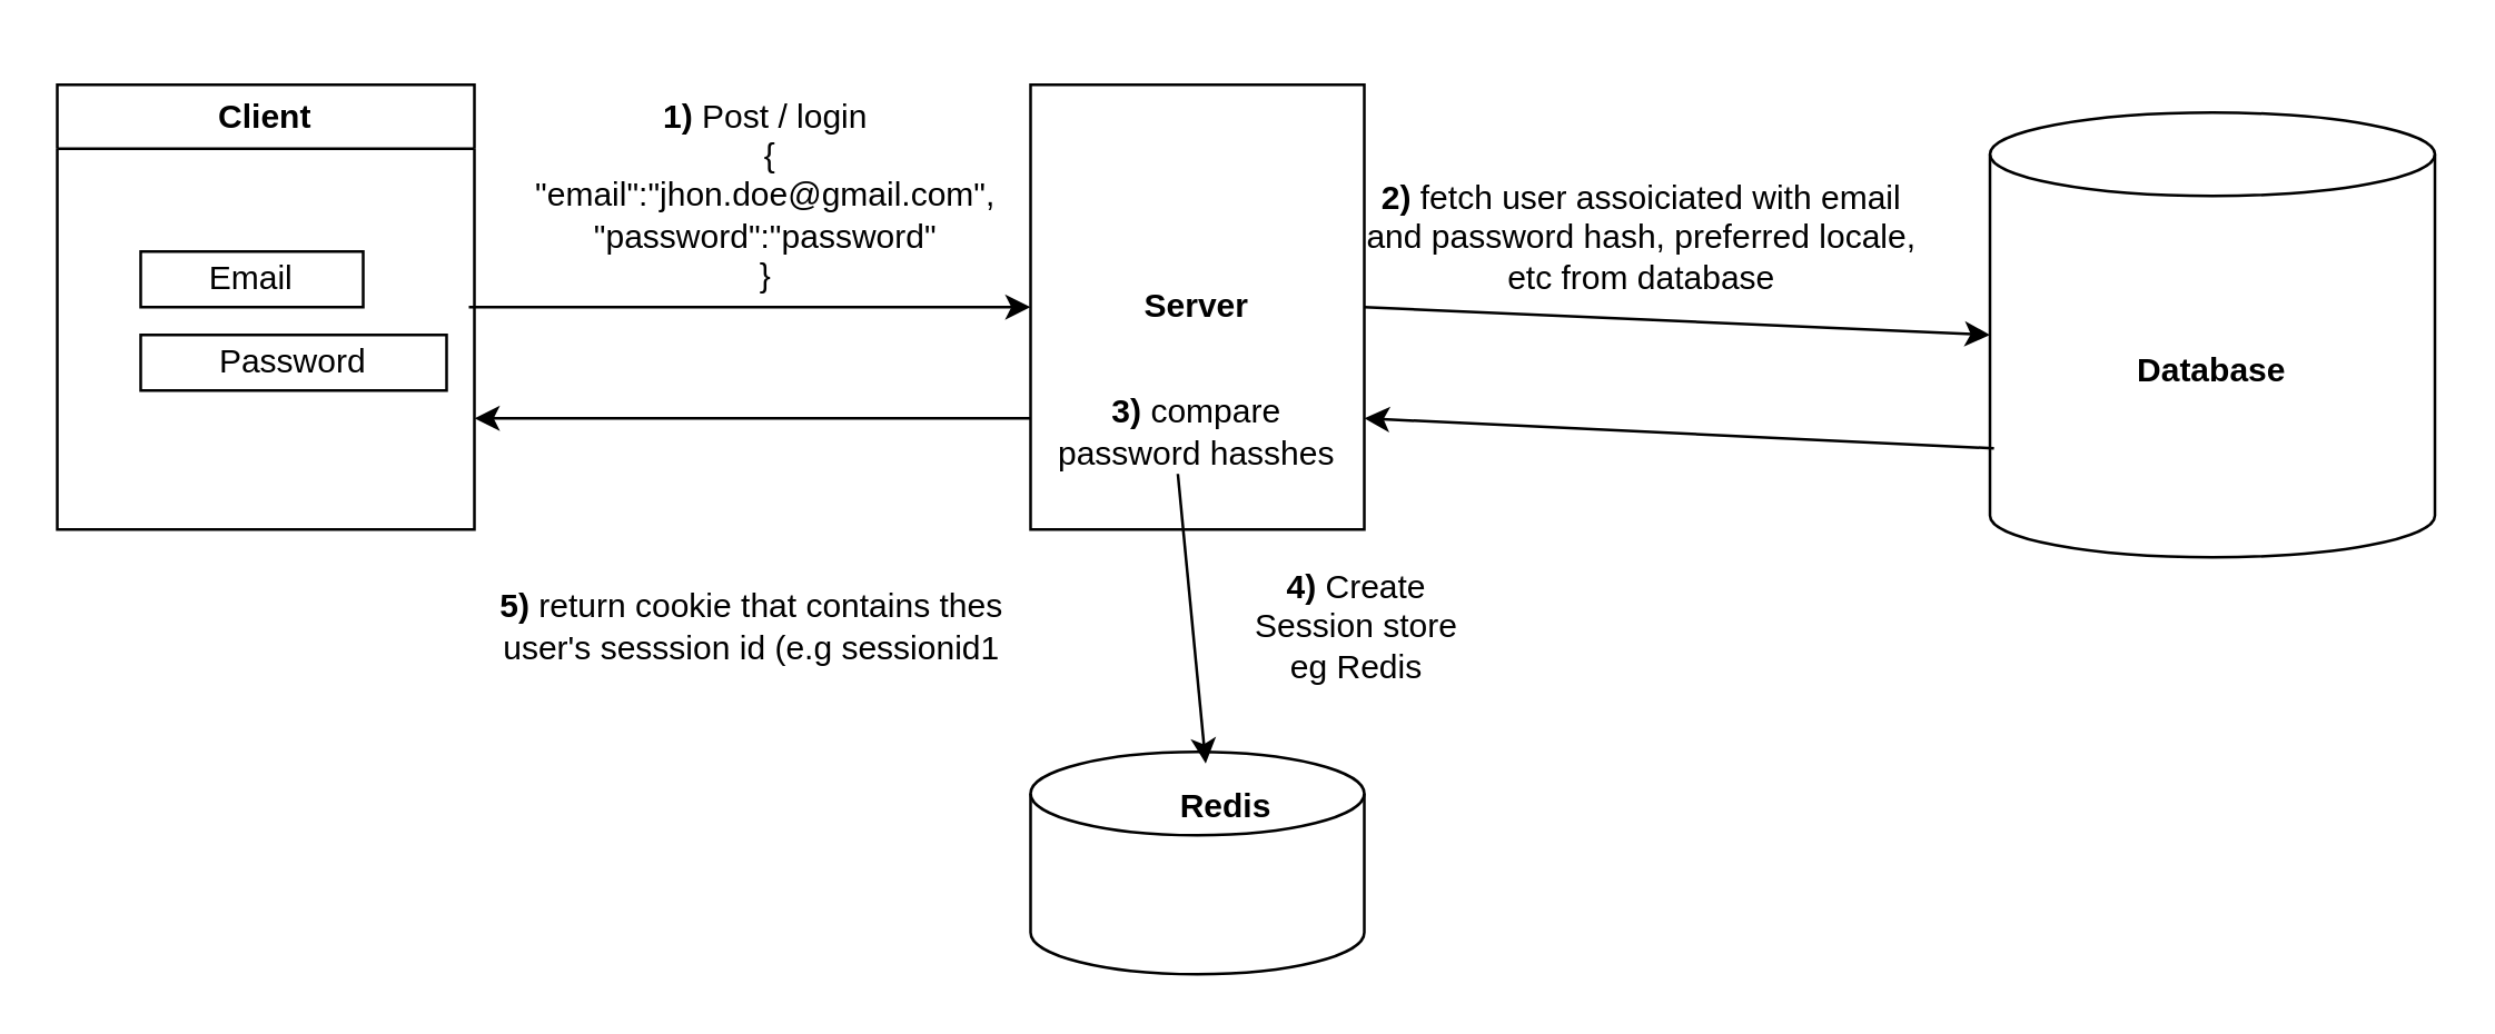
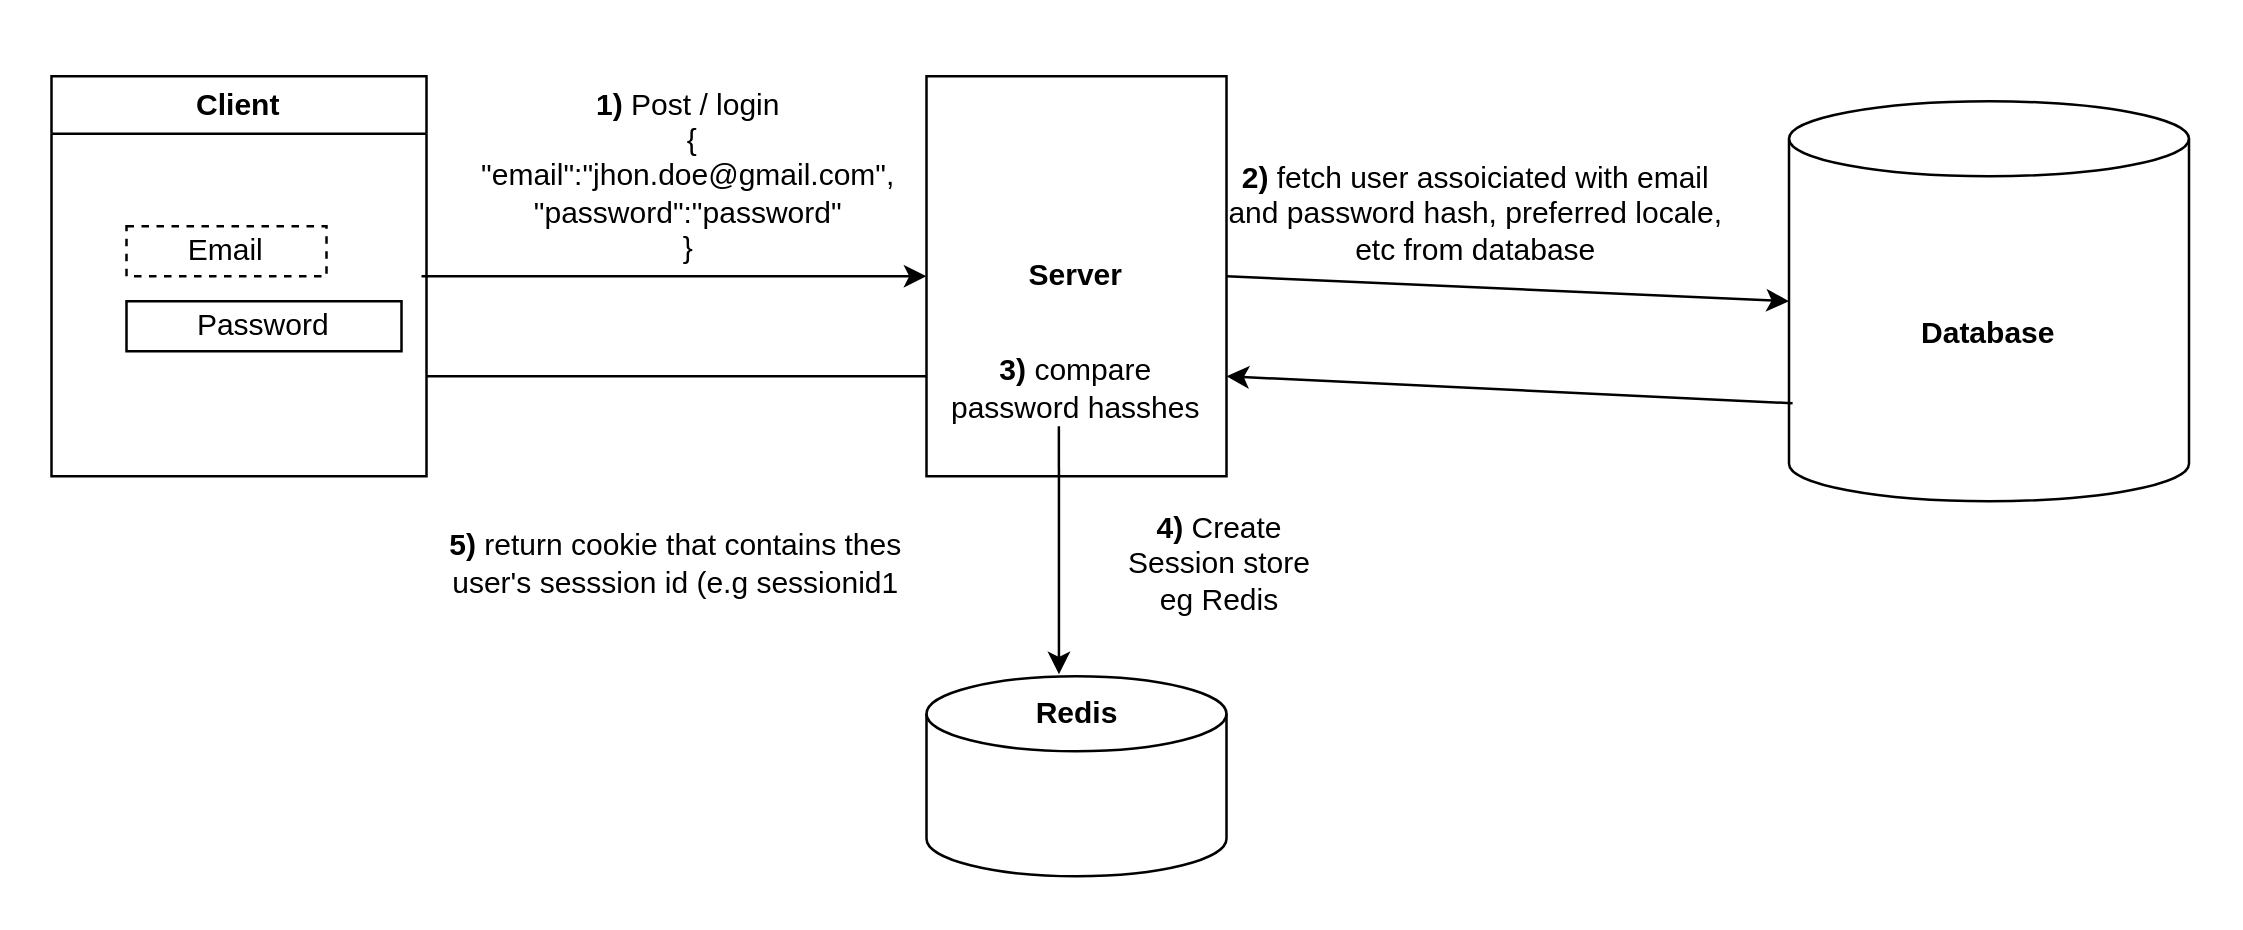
- <mxCell id="3" value="Email" style="rounded=0;whiteSpace=wrap;html=1;" vertex="1" parent="2"><mxGeometry x="30" y="60" width="80" height="20" as="geometry" /></mxCell>
+ <mxCell id="3" value="Email" style="rounded=0;whiteSpace=wrap;html=1;dashed=1;" vertex="1" parent="2"><mxGeometry x="30" y="60" width="80" height="20" as="geometry" /></mxCell>
- <mxCell id="18" value="" style="endArrow=classic;html=1;rounded=0;entryX=1;entryY=0.75;entryDx=0;entryDy=0;exitX=0;exitY=0.75;exitDx=0;exitDy=0;" edge="1" parent="1" source="7" target="2"><mxGeometry width="50" height="50" relative="1" as="geometry"><mxPoint x="530" y="260" as="sourcePoint" /><mxPoint x="580" y="210" as="targetPoint" /></mxGeometry></mxCell>
+ <mxCell id="18" value="" style="endArrow=none;html=1;rounded=0;entryX=1;entryY=0.75;entryDx=0;entryDy=0;exitX=0;exitY=0.75;exitDx=0;exitDy=0;" edge="1" parent="1" source="7" target="2"><mxGeometry width="50" height="50" relative="1" as="geometry"><mxPoint x="530" y="260" as="sourcePoint" /><mxPoint x="580" y="210" as="targetPoint" /></mxGeometry></mxCell>
- <mxCell id="13" value="&lt;b&gt;Redis&lt;/b&gt;" style="text;html=1;align=center;verticalAlign=middle;resizable=0;points=[];autosize=1;strokeColor=none;fillColor=none;" vertex="1" parent="1"><mxGeometry x="410" y="275" width="60" height="30" as="geometry" /></mxCell>
+ <mxCell id="13" value="&lt;b&gt;Redis&lt;/b&gt;" style="text;html=1;align=center;verticalAlign=middle;resizable=0;points=[];autosize=1;strokeColor=none;fillColor=none;" vertex="1" parent="1"><mxGeometry x="400" y="270" width="60" height="30" as="geometry" /></mxCell>
